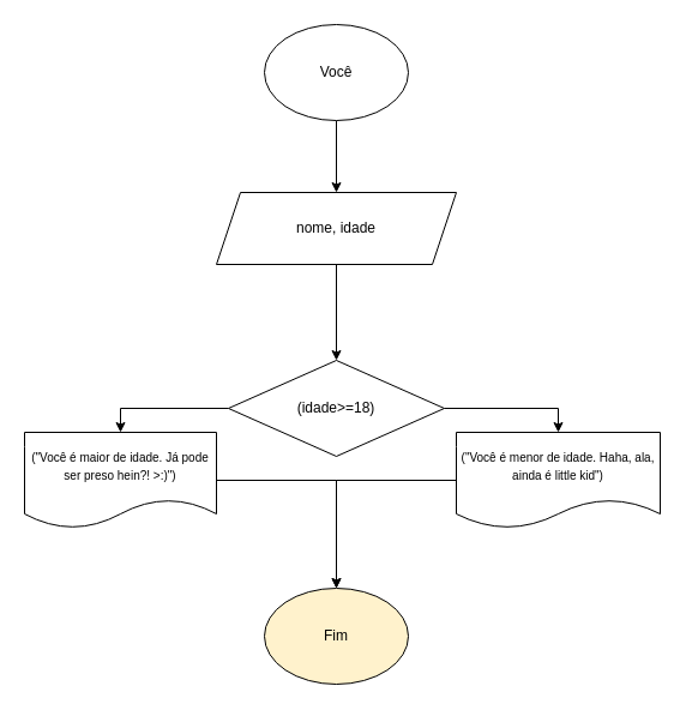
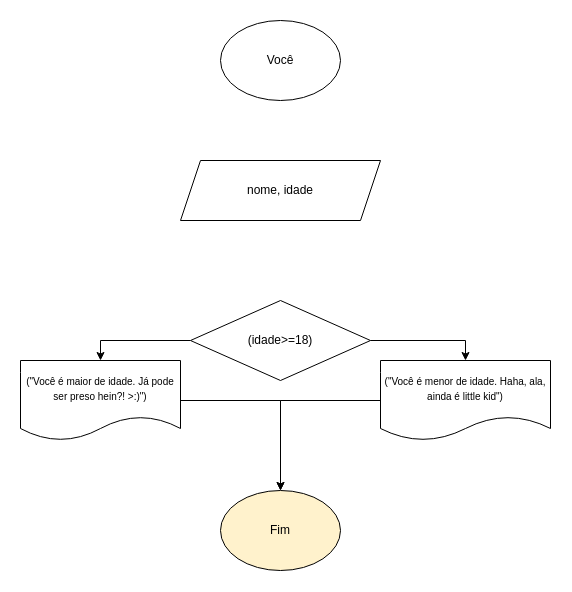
- <mxCell id="2" style="edgeStyle=orthogonalEdgeStyle;rounded=0;orthogonalLoop=1;jettySize=auto;html=1;entryX=0.5;entryY=0;entryDx=0;entryDy=0;" edge="1" parent="1" source="3" target="5"><mxGeometry relative="1" as="geometry" /></mxCell>
- <mxCell id="4" style="edgeStyle=orthogonalEdgeStyle;rounded=0;orthogonalLoop=1;jettySize=auto;html=1;" edge="1" parent="1" source="5" target="8"><mxGeometry relative="1" as="geometry" /></mxCell>
